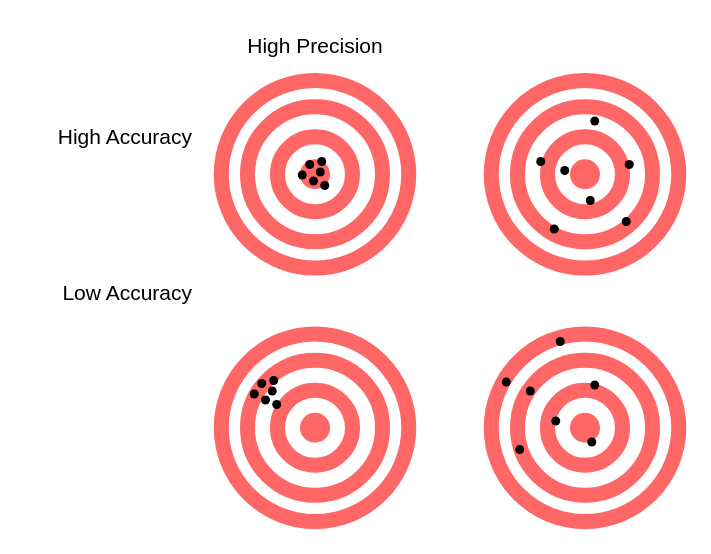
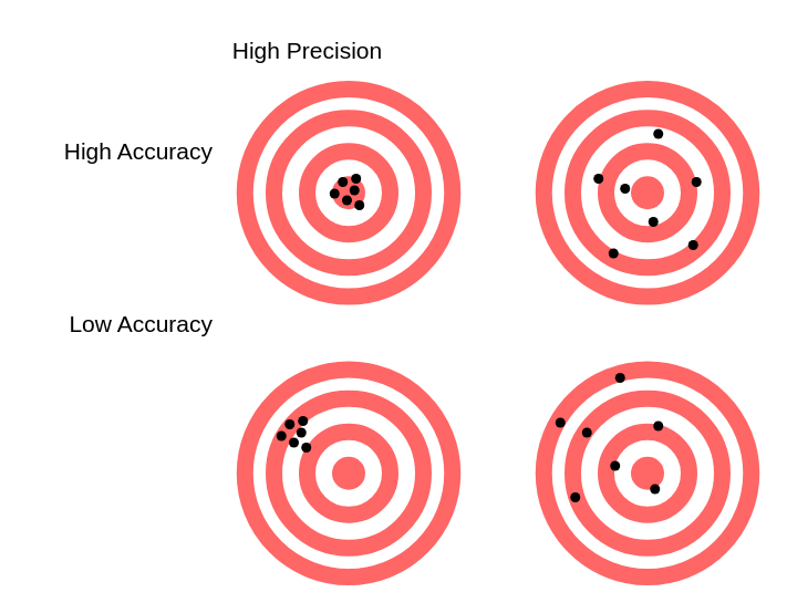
- <mxCell id="50" value="High Precision" style="text;html=1;strokeColor=none;fillColor=none;align=center;verticalAlign=middle;whiteSpace=wrap;rounded=0;fontSize=14;" vertex="1" parent="1"><mxGeometry x="154.5" y="20" width="110" height="20" as="geometry" /></mxCell>
+ <mxCell id="50" value="High Precision" style="text;html=1;strokeColor=none;fillColor=none;align=center;verticalAlign=middle;whiteSpace=wrap;rounded=0;fontSize=14;" vertex="1" parent="1"><mxGeometry x="129.5" y="20" width="110" height="20" as="geometry" /></mxCell>
